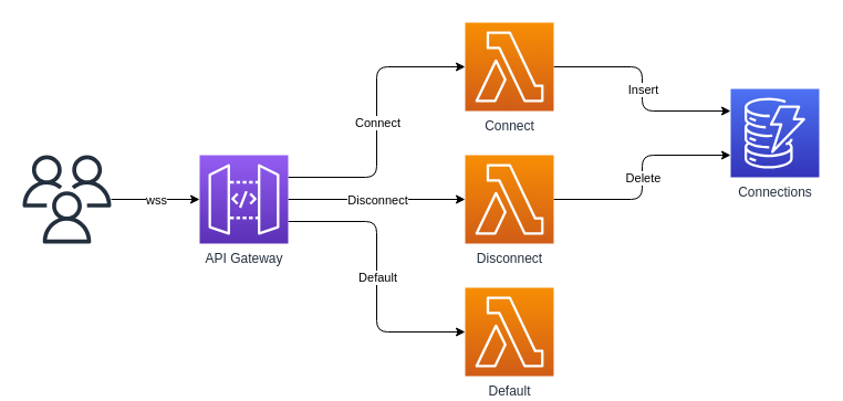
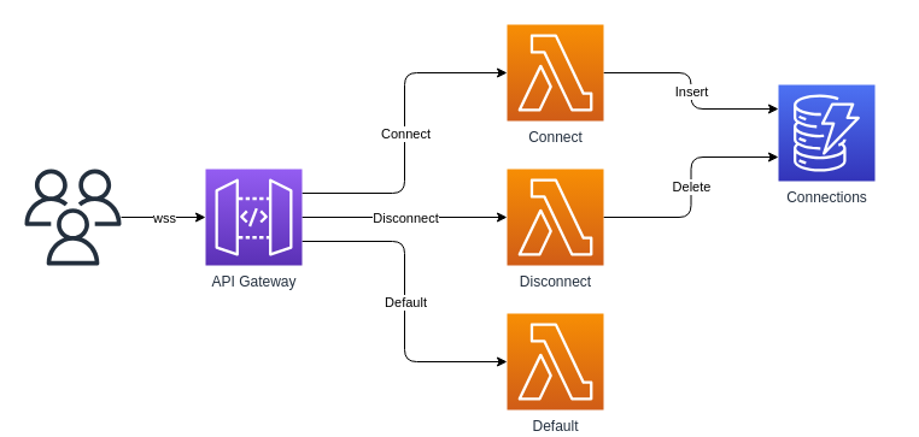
- <mxCell id="12" value="Connections" style="points=[[0,0,0],[0.25,0,0],[0.5,0,0],[0.75,0,0],[1,0,0],[0,1,0],[0.25,1,0],[0.5,1,0],[0.75,1,0],[1,1,0],[0,0.25,0],[0,0.5,0],[0,0.75,0],[1,0.25,0],[1,0.5,0],[1,0.75,0]];outlineConnect=0;fontColor=#232F3E;gradientColor=#4D72F3;gradientDirection=north;fillColor=#3334B9;strokeColor=#ffffff;dashed=0;verticalLabelPosition=bottom;verticalAlign=top;align=center;html=1;fontSize=12;fontStyle=0;aspect=fixed;shape=mxgraph.aws4.resourceIcon;resIcon=mxgraph.aws4.dynamodb;rounded=1;" parent="1" vertex="1"><mxGeometry x="660" y="80" width="80" height="80" as="geometry" /></mxCell>
+ <mxCell id="12" value="Connections" style="points=[[0,0,0],[0.25,0,0],[0.5,0,0],[0.75,0,0],[1,0,0],[0,1,0],[0.25,1,0],[0.5,1,0],[0.75,1,0],[1,1,0],[0,0.25,0],[0,0.5,0],[0,0.75,0],[1,0.25,0],[1,0.5,0],[1,0.75,0]];outlineConnect=0;fontColor=#232F3E;gradientColor=#4D72F3;gradientDirection=north;fillColor=#3334B9;strokeColor=#ffffff;dashed=0;verticalLabelPosition=bottom;verticalAlign=top;align=center;html=1;fontSize=12;fontStyle=0;aspect=fixed;shape=mxgraph.aws4.resourceIcon;resIcon=mxgraph.aws4.dynamodb;rounded=1;" parent="1" vertex="1"><mxGeometry x="645" y="70" width="80" height="80" as="geometry" /></mxCell>
- <mxCell id="11" value="API Gateway" style="points=[[0,0,0],[0.25,0,0],[0.5,0,0],[0.75,0,0],[1,0,0],[0,1,0],[0.25,1,0],[0.5,1,0],[0.75,1,0],[1,1,0],[0,0.25,0],[0,0.5,0],[0,0.75,0],[1,0.25,0],[1,0.5,0],[1,0.75,0]];outlineConnect=0;fontColor=#232F3E;gradientColor=#945DF2;gradientDirection=north;fillColor=#5A30B5;strokeColor=#ffffff;dashed=0;verticalLabelPosition=bottom;verticalAlign=top;align=center;html=1;fontSize=12;fontStyle=0;aspect=fixed;shape=mxgraph.aws4.resourceIcon;resIcon=mxgraph.aws4.api_gateway;rounded=1;" parent="1" vertex="1"><mxGeometry x="180" y="140" width="80" height="80" as="geometry" /></mxCell>
+ <mxCell id="11" value="API Gateway" style="points=[[0,0,0],[0.25,0,0],[0.5,0,0],[0.75,0,0],[1,0,0],[0,1,0],[0.25,1,0],[0.5,1,0],[0.75,1,0],[1,1,0],[0,0.25,0],[0,0.5,0],[0,0.75,0],[1,0.25,0],[1,0.5,0],[1,0.75,0]];outlineConnect=0;fontColor=#232F3E;gradientColor=#945DF2;gradientDirection=north;fillColor=#5A30B5;strokeColor=#ffffff;dashed=0;verticalLabelPosition=bottom;verticalAlign=top;align=center;html=1;fontSize=12;fontStyle=0;aspect=fixed;shape=mxgraph.aws4.resourceIcon;resIcon=mxgraph.aws4.api_gateway;rounded=1;" parent="1" vertex="1"><mxGeometry x="170" y="140" width="80" height="80" as="geometry" /></mxCell>
